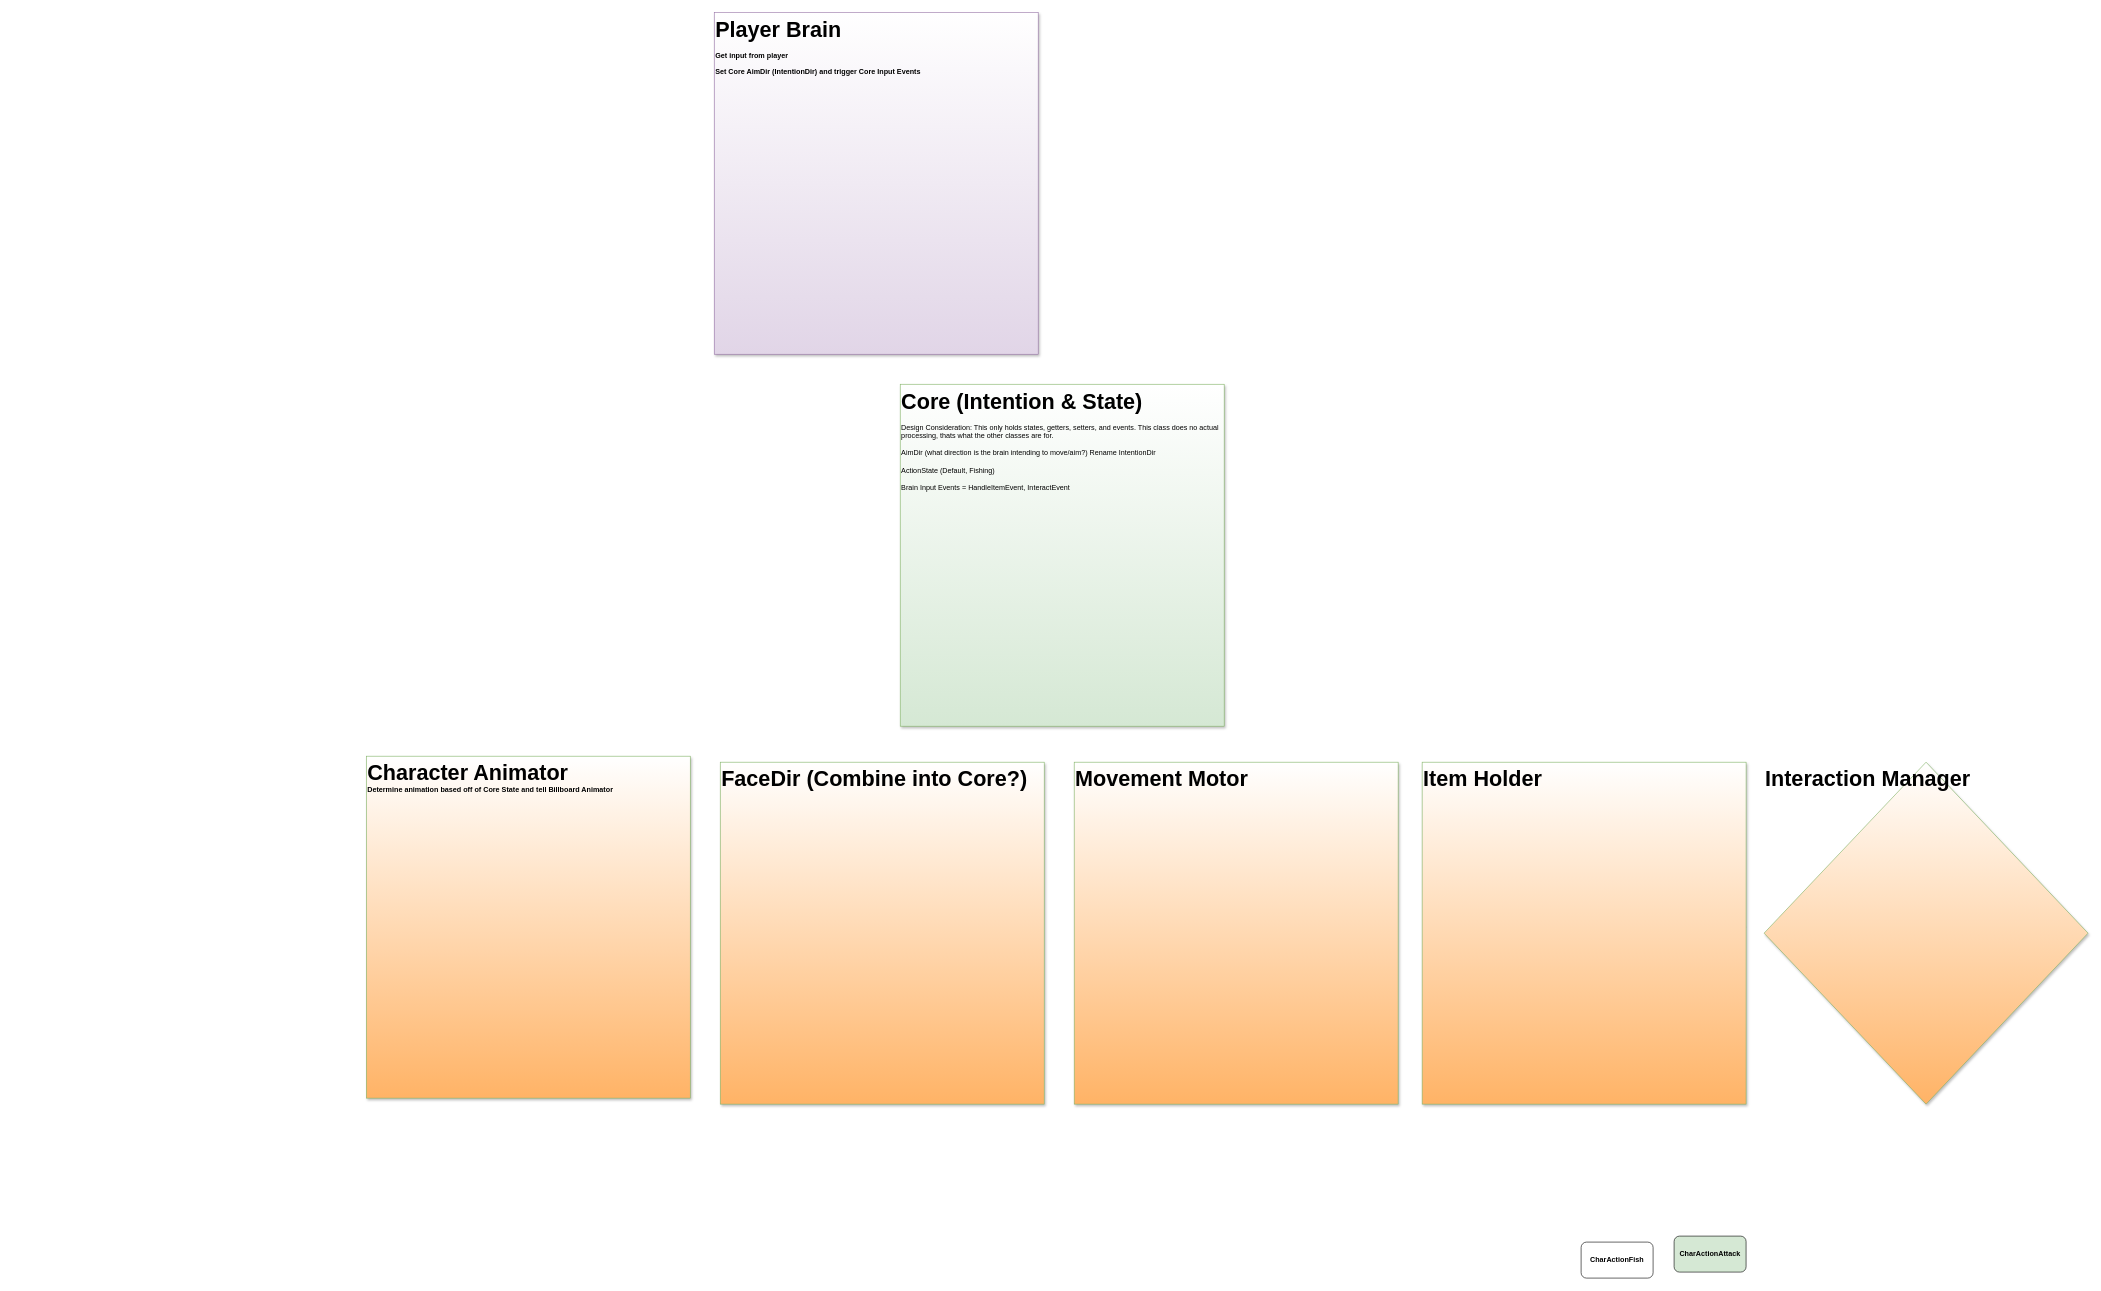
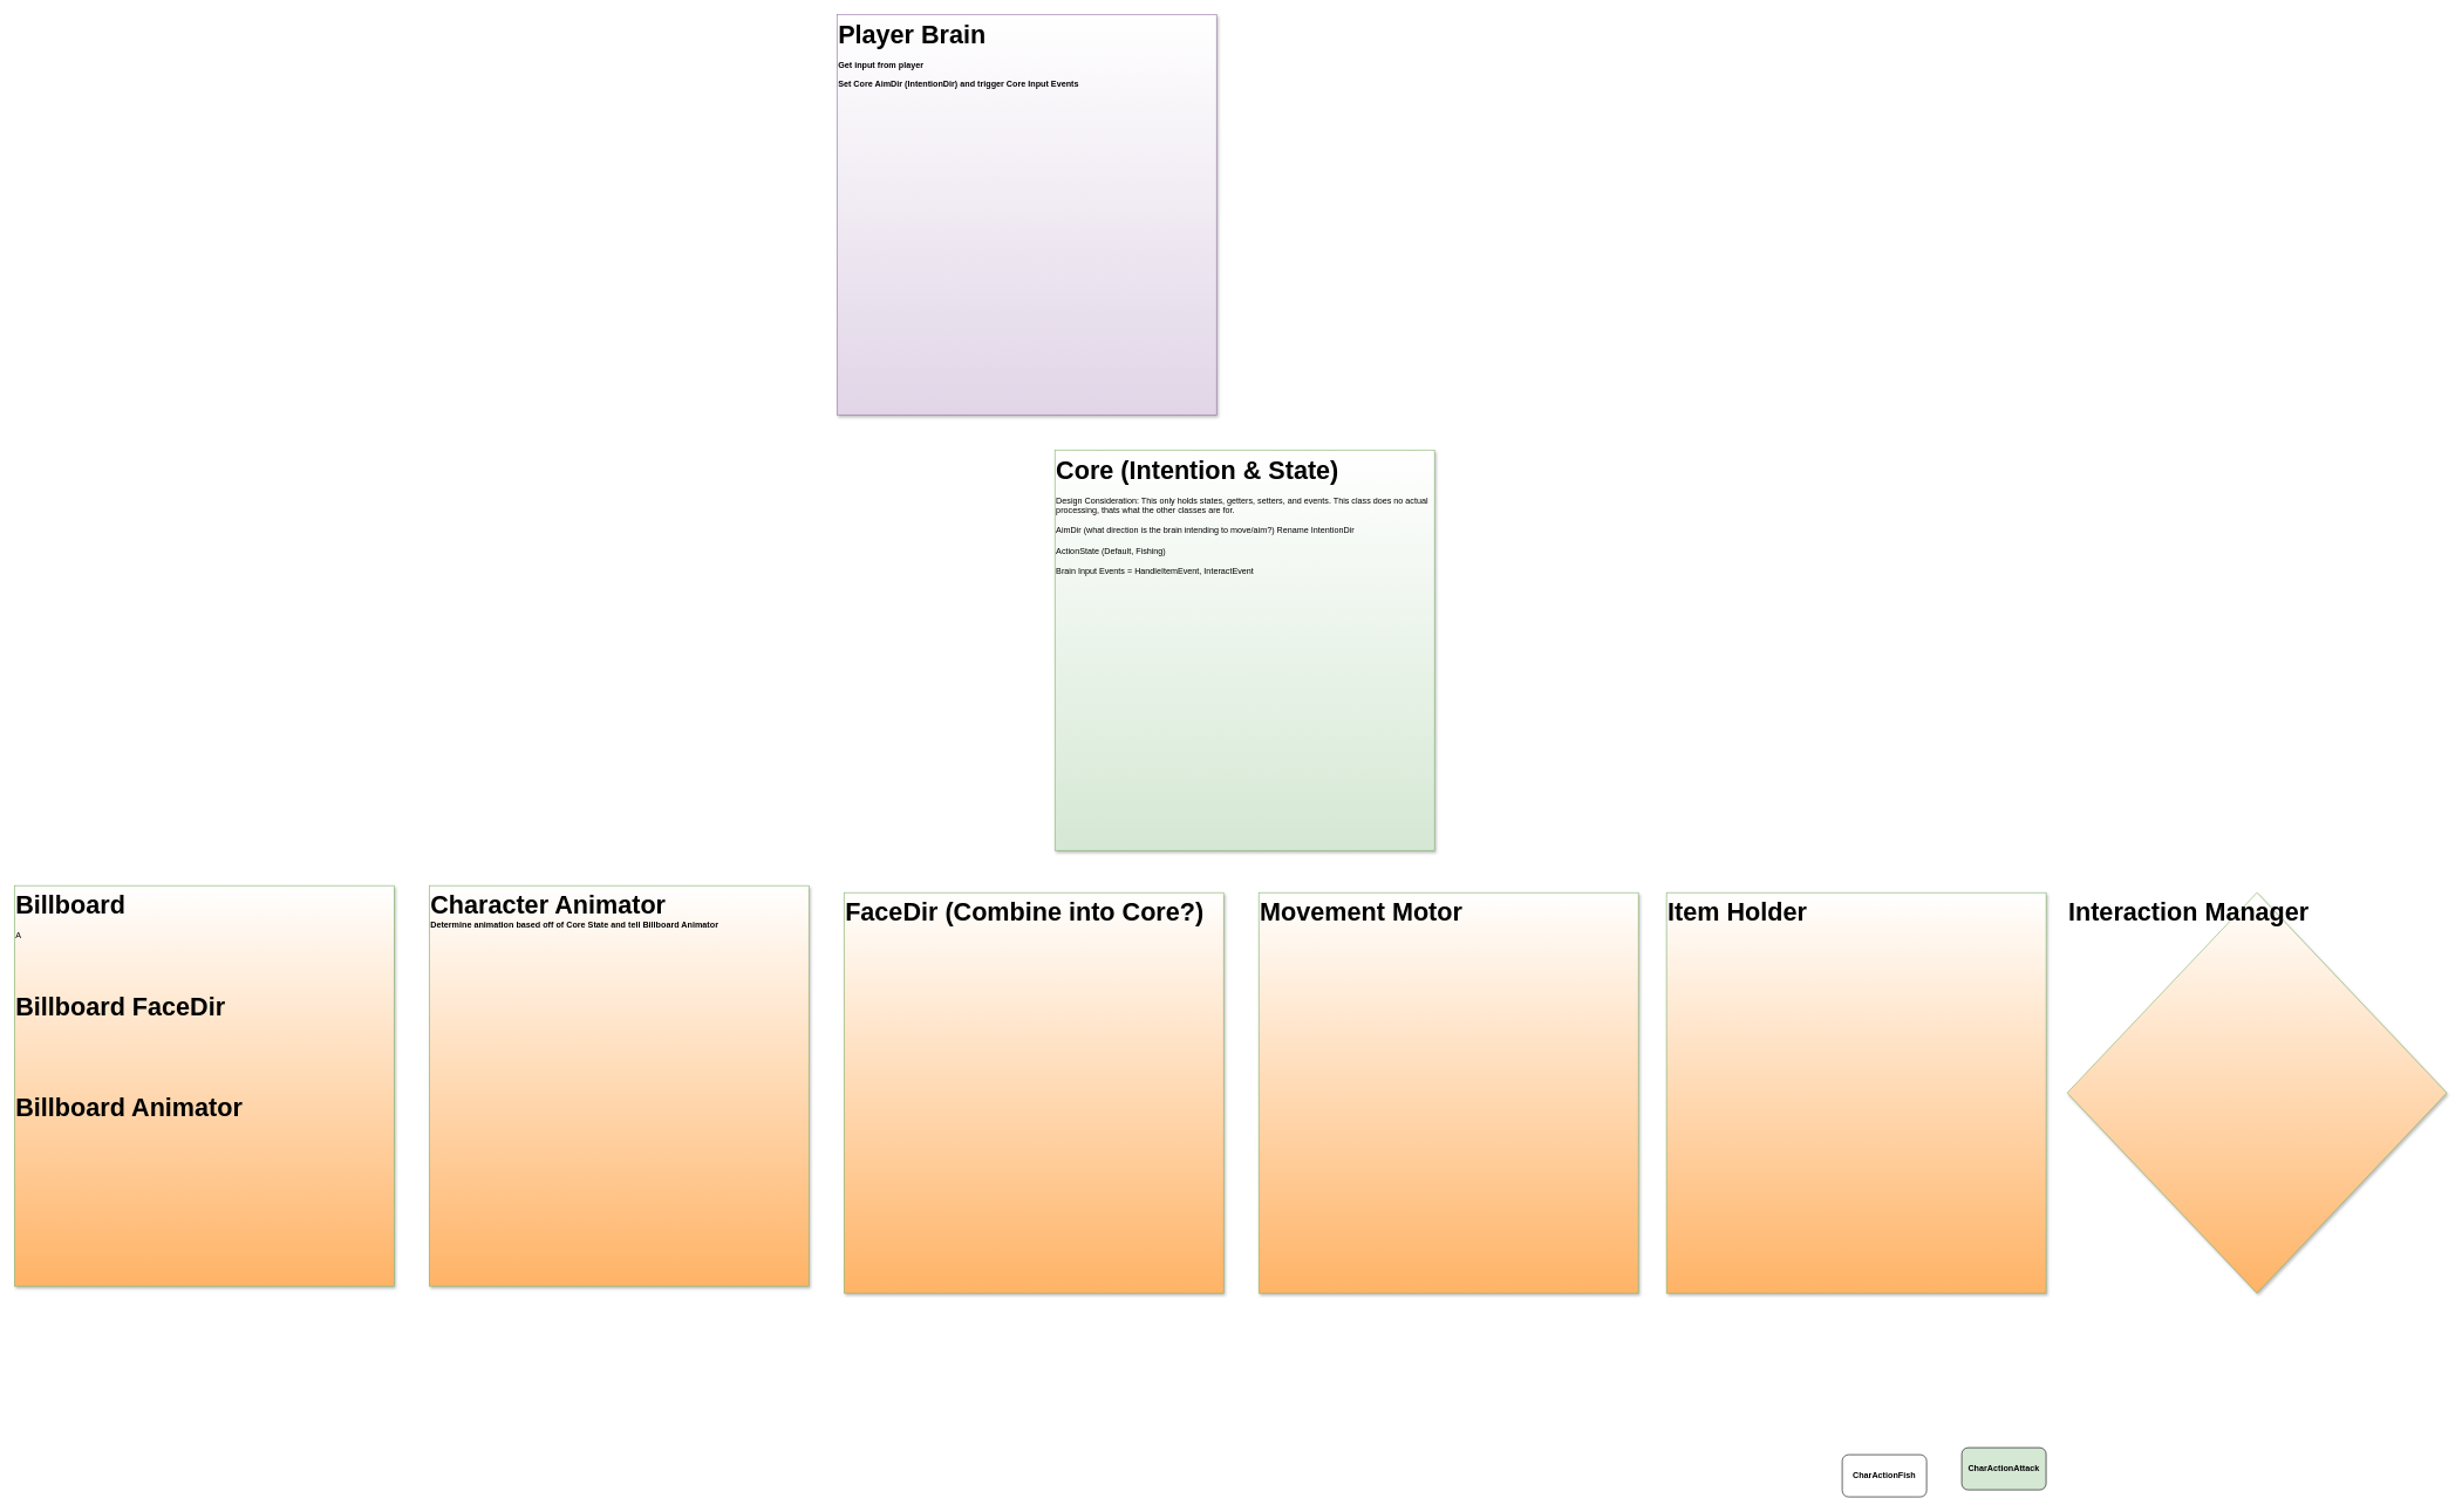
+ <mxCell id="8" value="&lt;b&gt;&lt;font style=&quot;font-size: 36px&quot;&gt;Billboard&lt;/font&gt;&lt;/b&gt;&lt;br&gt;&lt;br&gt;A&lt;br&gt;&lt;br&gt;&lt;br&gt;&lt;br&gt;&lt;br&gt;&lt;br&gt;&lt;b&gt;&lt;font style=&quot;font-size: 36px&quot;&gt;Billboard FaceDir&lt;br&gt;&lt;/font&gt;&lt;/b&gt;&lt;br&gt;&lt;br&gt;&lt;br&gt;&lt;br&gt;&lt;br&gt;&lt;br&gt;&lt;br&gt;&lt;b&gt;&lt;font style=&quot;font-size: 36px&quot;&gt;Billboard Animator&lt;/font&gt;&lt;/b&gt;" style="rounded=0;whiteSpace=wrap;html=1;verticalAlign=top;align=left;glass=0;shadow=1;comic=0;fillColor=#FFB366;strokeColor=#82b366;gradientColor=#ffffff;gradientDirection=north;" vertex="1" parent="1"><mxGeometry x="20" y="1260" width="540" height="570" as="geometry" /></mxCell>
- <mxCell id="4" value="&lt;b&gt;CharActionFish&lt;/b&gt;" style="rounded=1;whiteSpace=wrap;html=1;" vertex="1" parent="1"><mxGeometry x="2635" y="2070" width="120" height="60" as="geometry" /></mxCell>
+ <mxCell id="4" value="&lt;b&gt;CharActionFish&lt;/b&gt;" style="rounded=1;whiteSpace=wrap;html=1;" vertex="1" parent="1"><mxGeometry x="2620" y="2070" width="120" height="60" as="geometry" /></mxCell>
